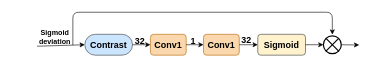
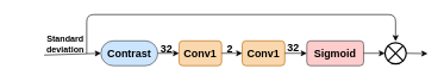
- <mxCell id="3" value="&lt;b&gt;&lt;font style=&quot;font-size: 12px&quot;&gt;Sigmoid &lt;br&gt;deviation&lt;/font&gt;&lt;/b&gt;" style="rounded=0;whiteSpace=wrap;html=1;fillColor=none;strokeColor=none;" parent="1" vertex="1"><mxGeometry x="20" y="32" width="140" height="60" as="geometry" /></mxCell>
+ <mxCell id="3" value="&lt;b&gt;&lt;font style=&quot;font-size: 12px&quot;&gt;Standard &lt;br&gt;deviation&lt;/font&gt;&lt;/b&gt;" style="rounded=0;whiteSpace=wrap;html=1;fillColor=none;strokeColor=none;" parent="1" vertex="1"><mxGeometry x="20" y="32" width="140" height="60" as="geometry" /></mxCell>
- <mxCell id="2" value="&lt;b&gt;&lt;font style=&quot;font-size: 15px&quot;&gt;1&lt;/font&gt;&lt;/b&gt;" style="rounded=0;whiteSpace=wrap;html=1;fillColor=none;strokeColor=none;" parent="1" vertex="1"><mxGeometry x="291.5" y="44" width="60" height="45" as="geometry" /></mxCell>
+ <mxCell id="2" value="&lt;b&gt;&lt;font style=&quot;font-size: 15px&quot;&gt;2&lt;/font&gt;&lt;/b&gt;" style="rounded=0;whiteSpace=wrap;html=1;fillColor=none;strokeColor=none;" parent="1" vertex="1"><mxGeometry x="291.5" y="44" width="60" height="45" as="geometry" /></mxCell>
- <mxCell id="9" value="&lt;font style=&quot;font-size: 15px&quot;&gt;&lt;b&gt;Sigmoid&lt;/b&gt;&lt;/font&gt;" style="rounded=1;whiteSpace=wrap;html=1;fillColor=#fff2cc;strokeColor=#36393d;" parent="1" vertex="1"><mxGeometry x="430" y="57" width="80" height="35" as="geometry" /></mxCell>
+ <mxCell id="9" value="&lt;font style=&quot;font-size: 15px&quot;&gt;&lt;b&gt;Sigmoid&lt;/b&gt;&lt;/font&gt;" style="rounded=1;whiteSpace=wrap;html=1;fillColor=#ffcccc;strokeColor=#36393d;" parent="1" vertex="1"><mxGeometry x="430" y="57" width="80" height="35" as="geometry" /></mxCell>
